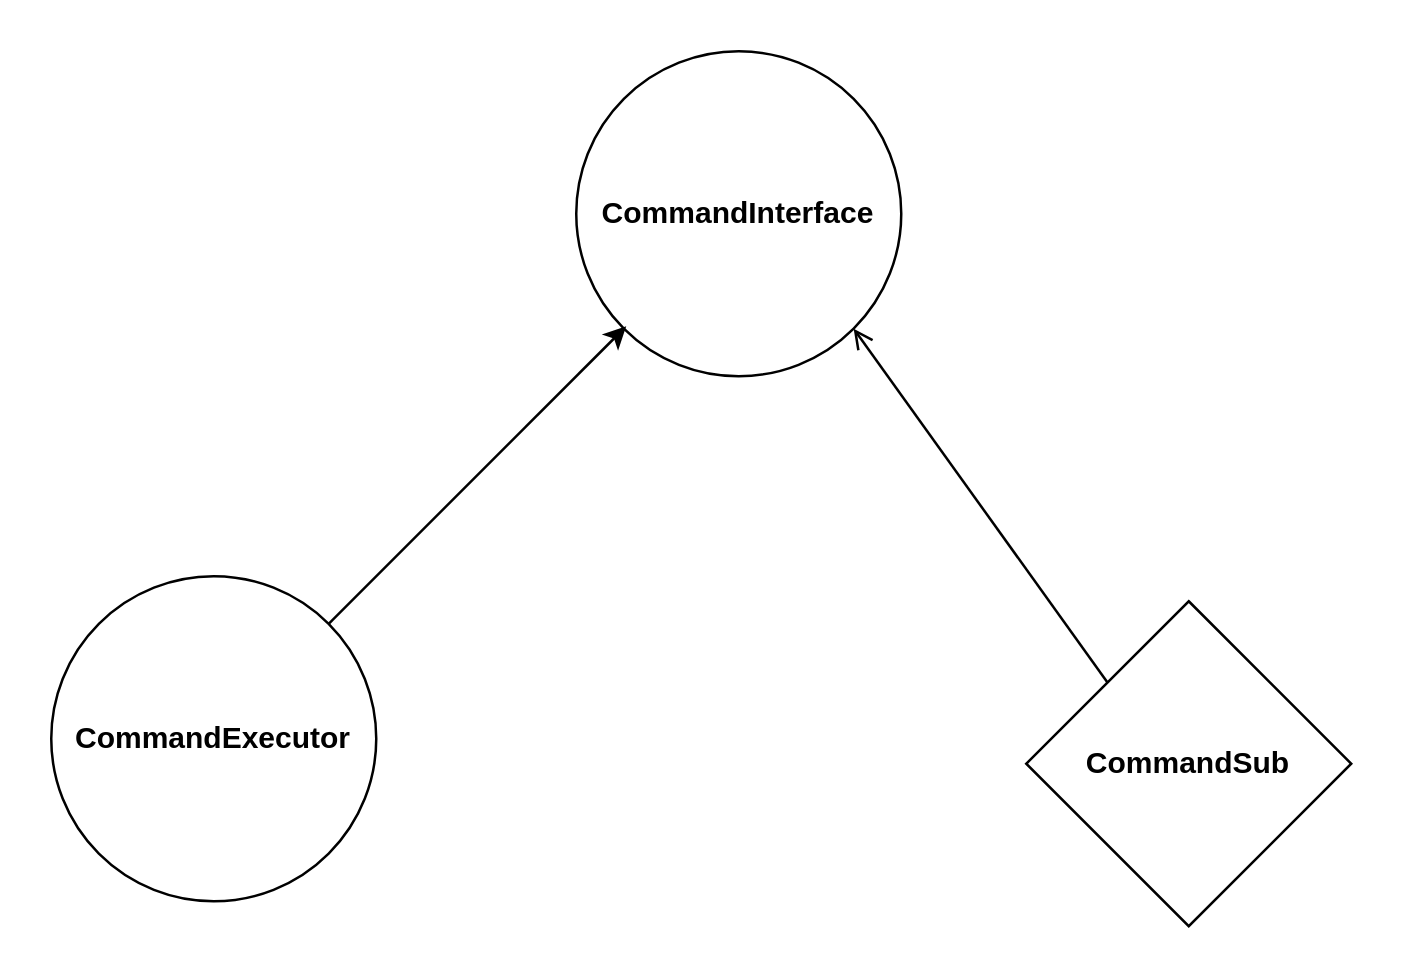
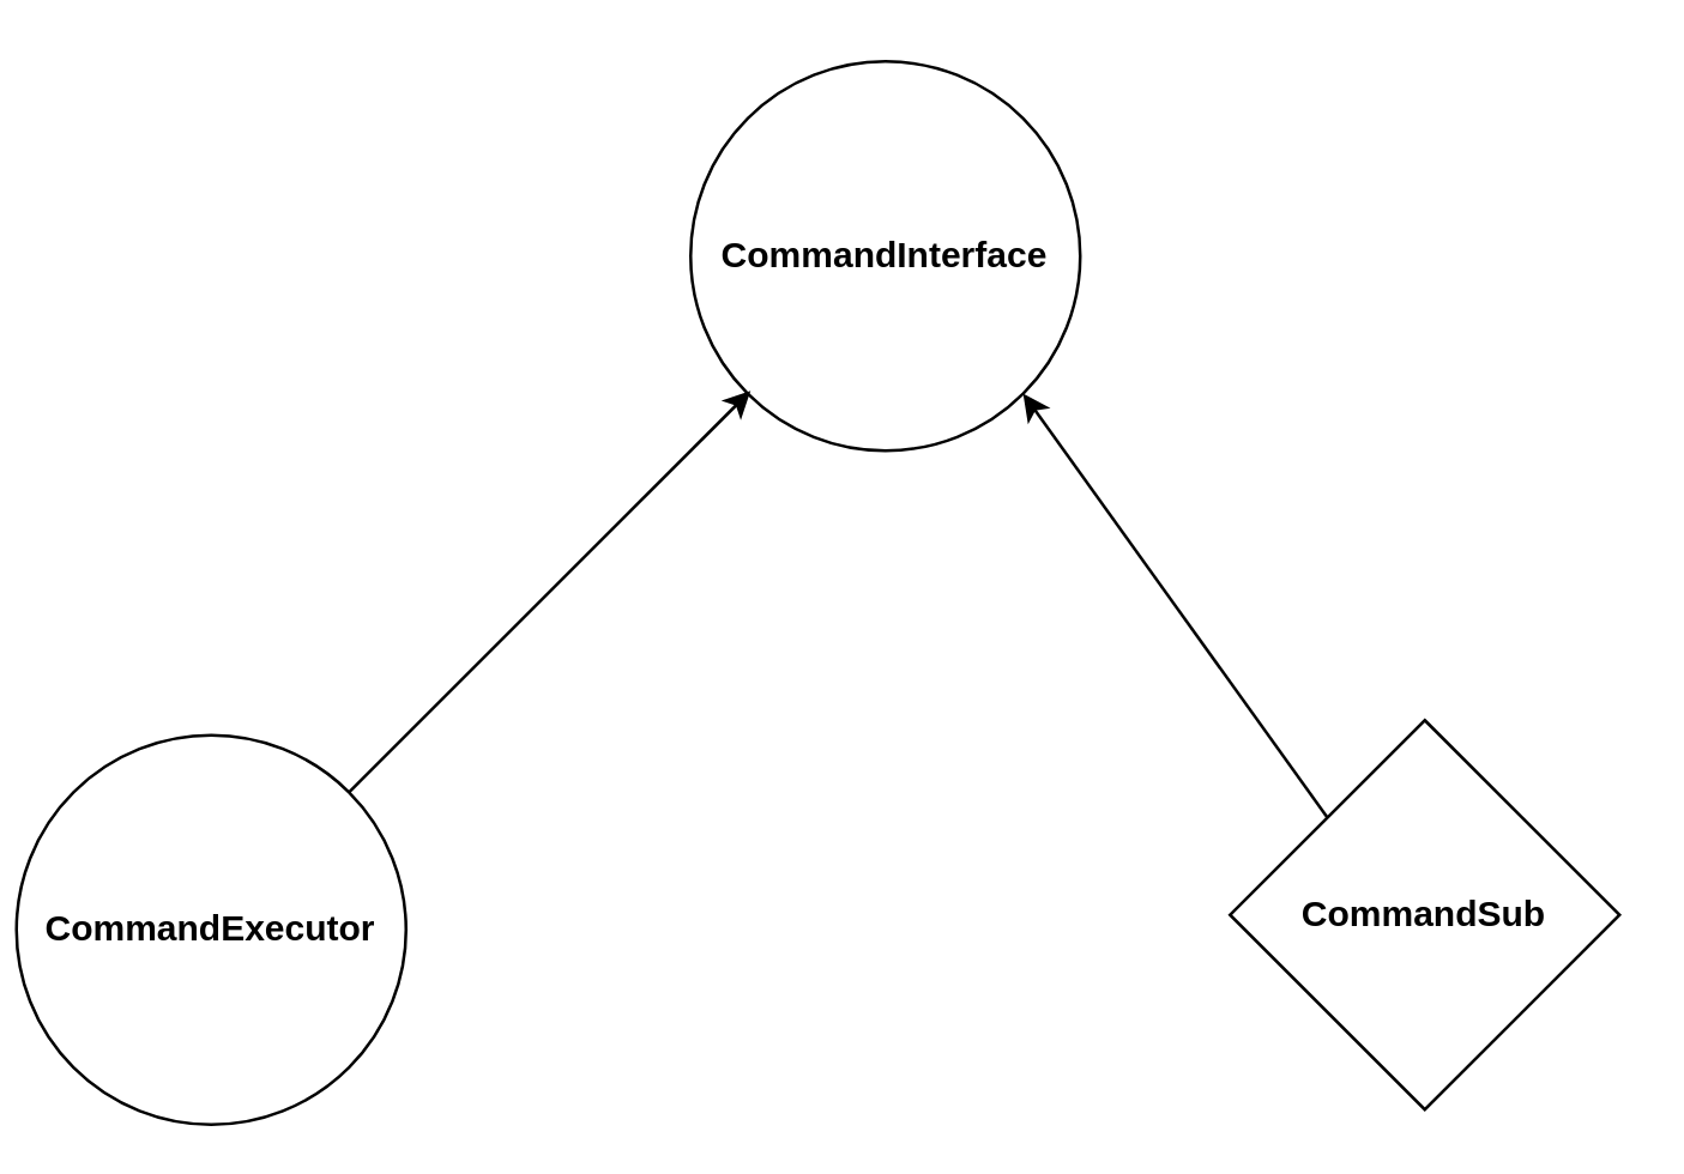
- <mxCell id="6" value="" style="endArrow=open;html=1;exitX=0;exitY=0;exitDx=0;exitDy=0;entryX=1;entryY=1;entryDx=0;entryDy=0;" edge="1" parent="1" source="4" target="2"><mxGeometry width="50" height="50" relative="1" as="geometry"><mxPoint x="330" y="180" as="sourcePoint" /><mxPoint x="380" y="130" as="targetPoint" /></mxGeometry></mxCell>
+ <mxCell id="6" value="" style="endArrow=classic;html=1;exitX=0;exitY=0;exitDx=0;exitDy=0;entryX=1;entryY=1;entryDx=0;entryDy=0;" edge="1" parent="1" source="4" target="2"><mxGeometry width="50" height="50" relative="1" as="geometry"><mxPoint x="330" y="180" as="sourcePoint" /><mxPoint x="380" y="130" as="targetPoint" /></mxGeometry></mxCell>
- <mxCell id="3" value="&lt;b&gt;CommandExecutor&lt;/b&gt;" style="ellipse;whiteSpace=wrap;html=1;" vertex="1" parent="1"><mxGeometry x="20" y="230" width="130" height="130" as="geometry" /></mxCell>
+ <mxCell id="3" value="&lt;b&gt;CommandExecutor&lt;/b&gt;" style="ellipse;whiteSpace=wrap;html=1;" vertex="1" parent="1"><mxGeometry x="5" y="245" width="130" height="130" as="geometry" /></mxCell>
